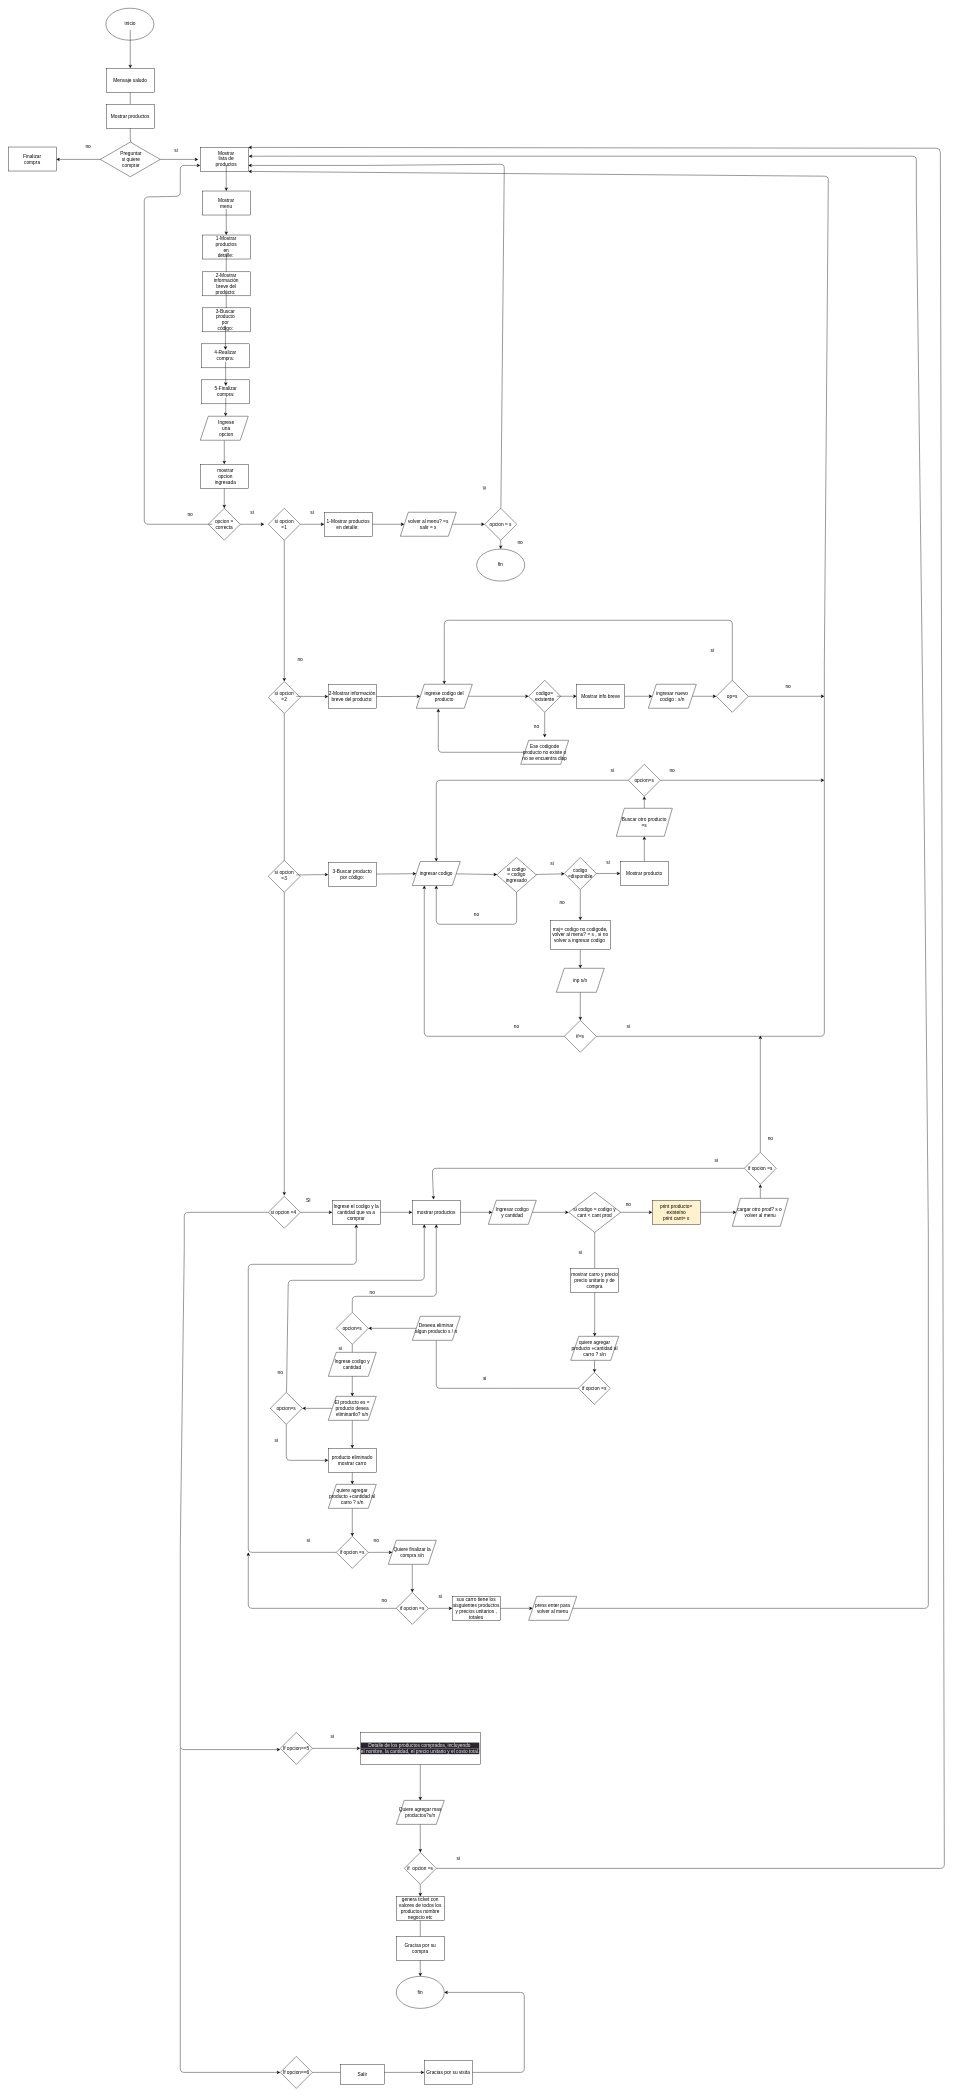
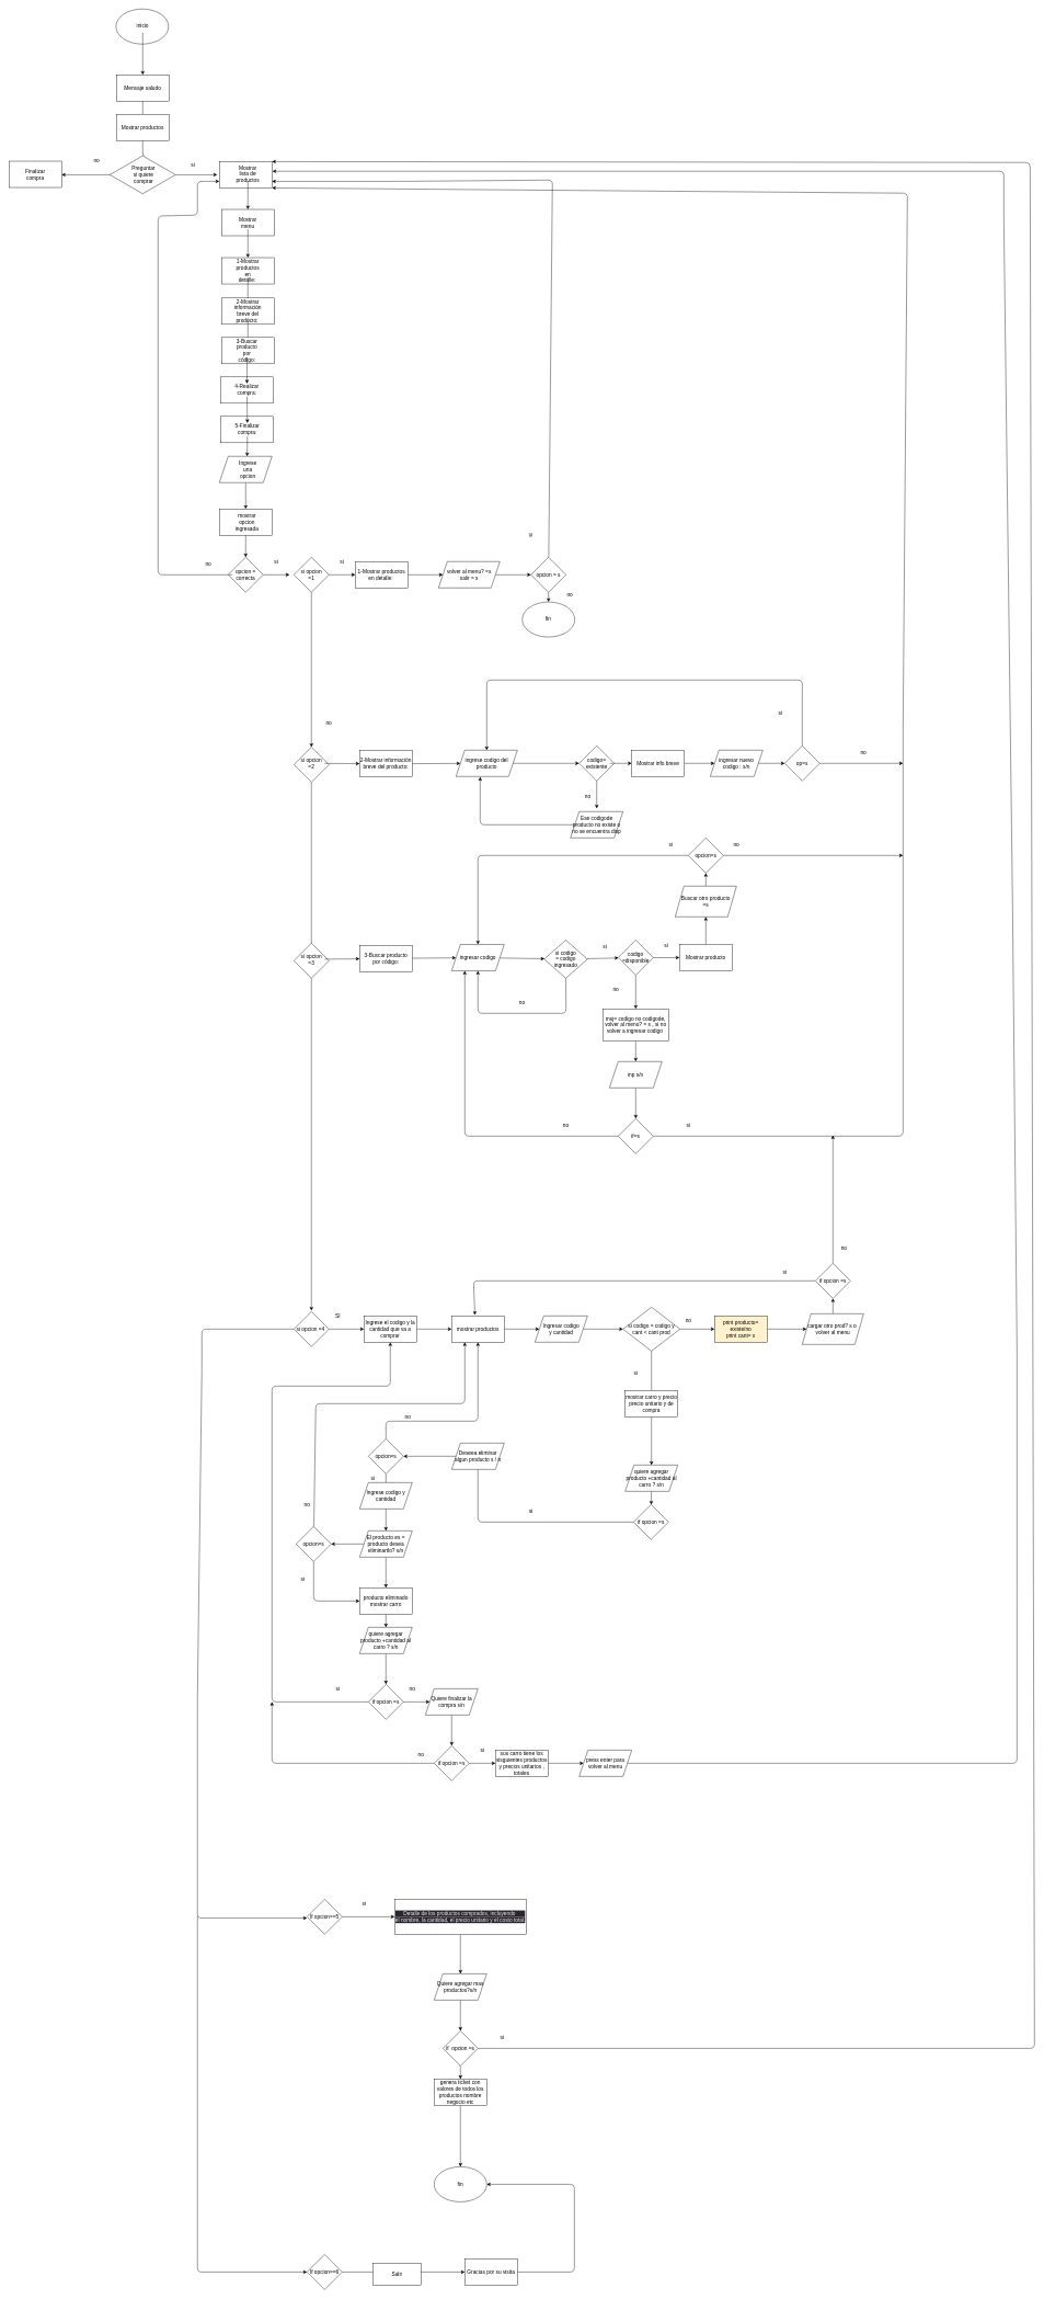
- <mxCell id="194" value="Gracias por su compra" style="whiteSpace=wrap;html=1;rounded=0;" vertex="1" parent="1"><mxGeometry x="990" y="4840" width="120" height="60" as="geometry" /></mxCell>
